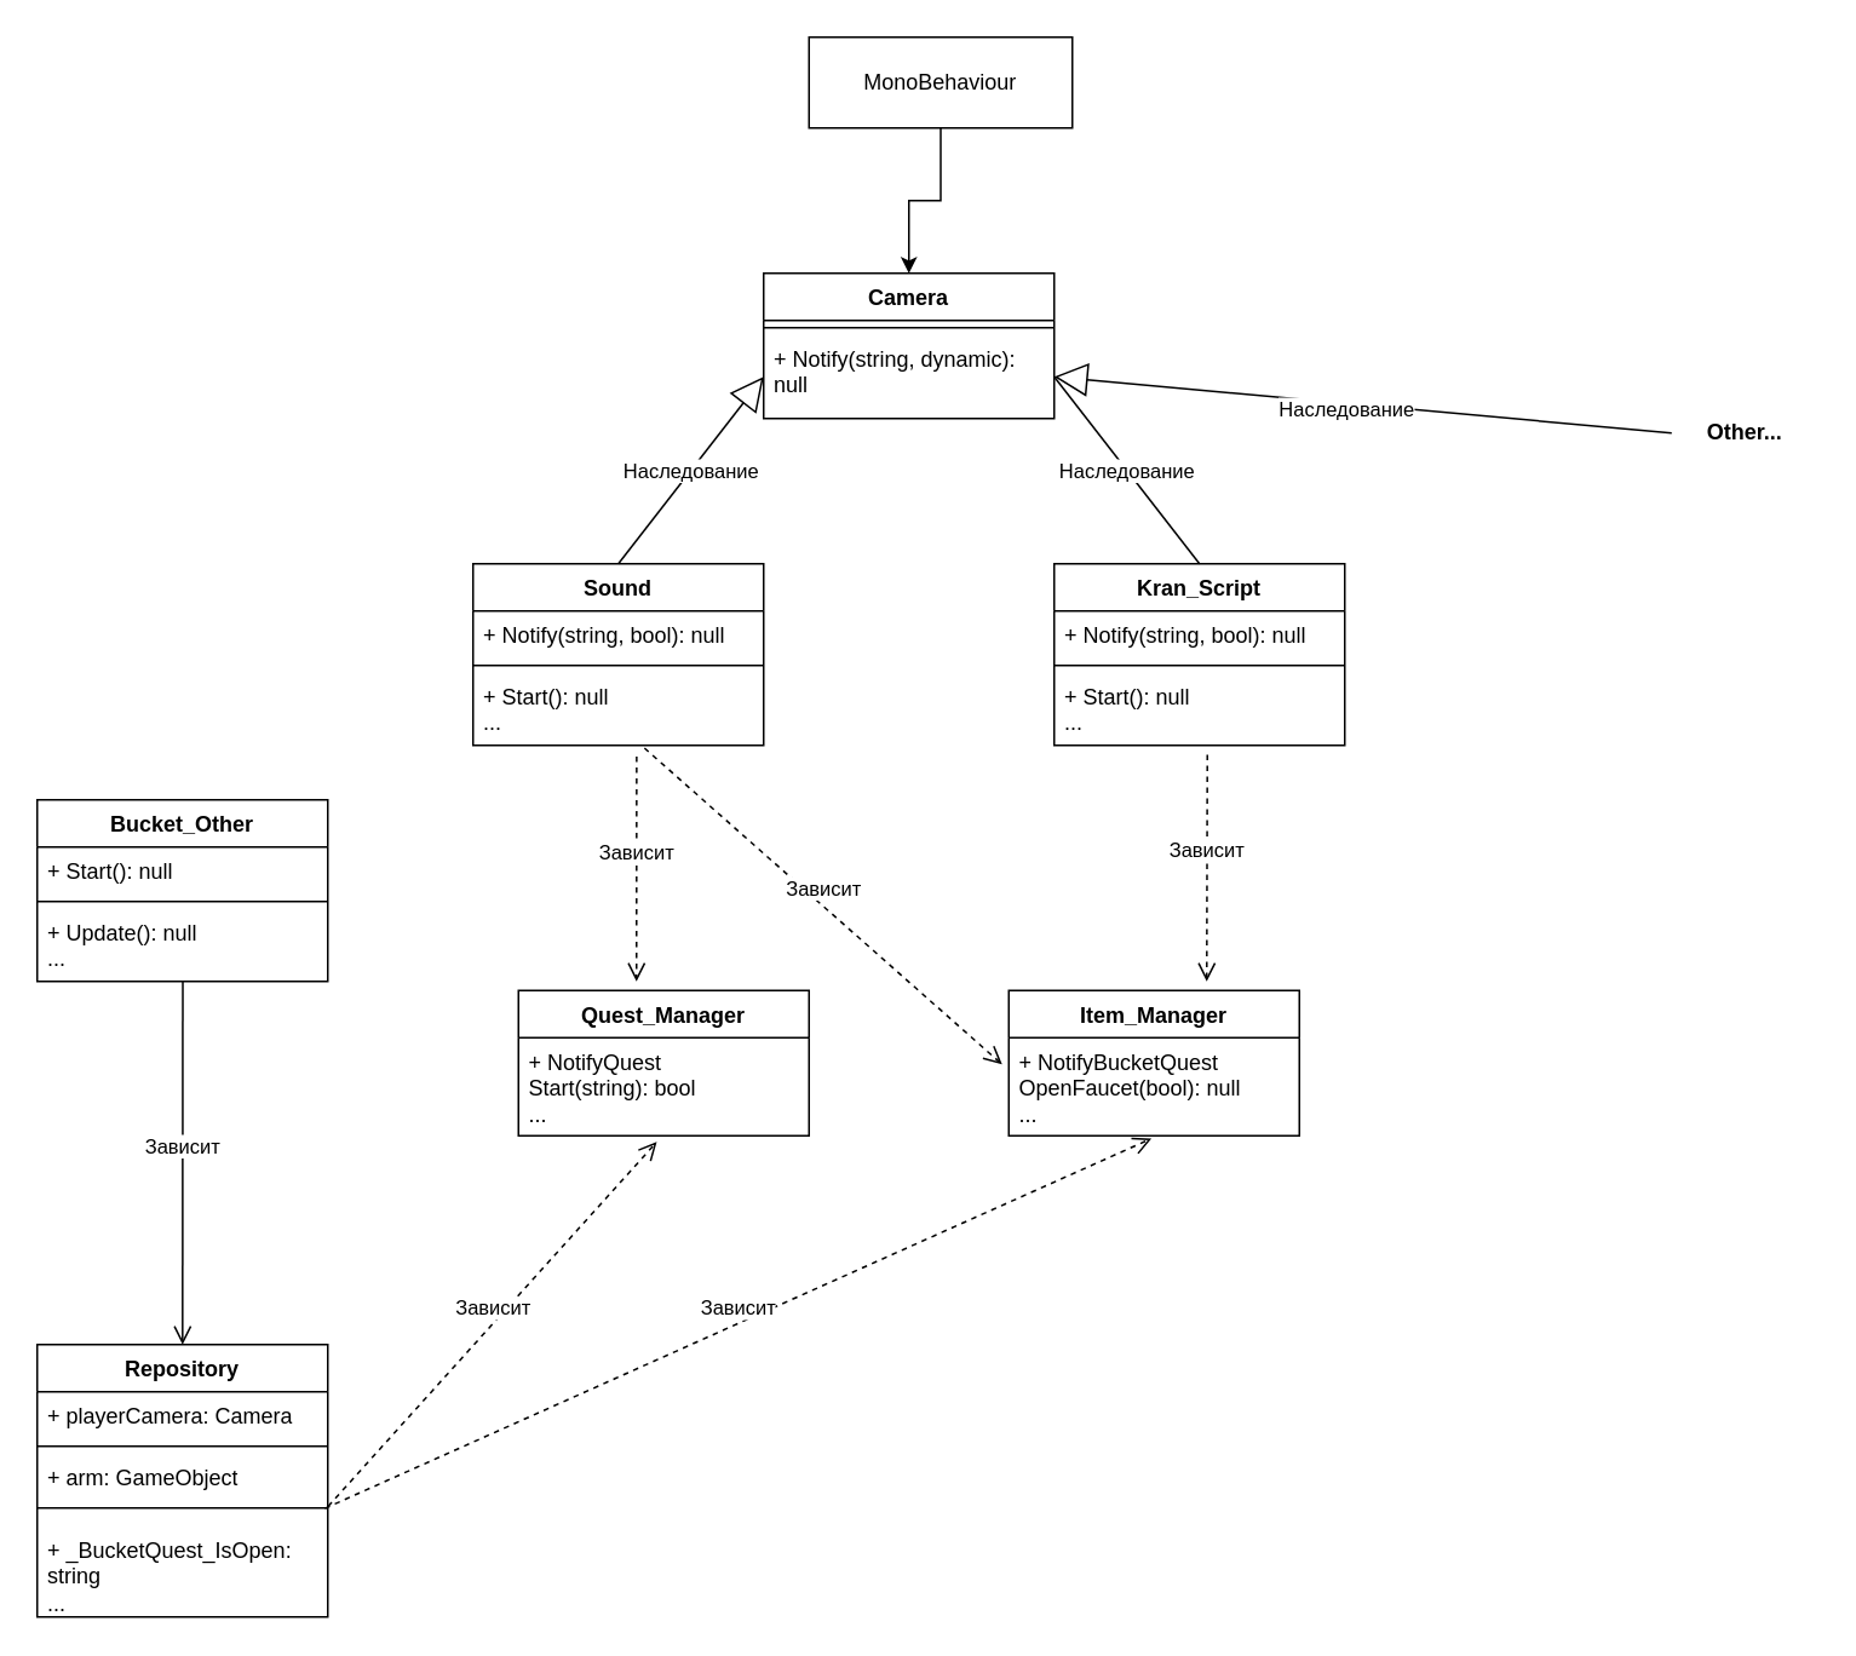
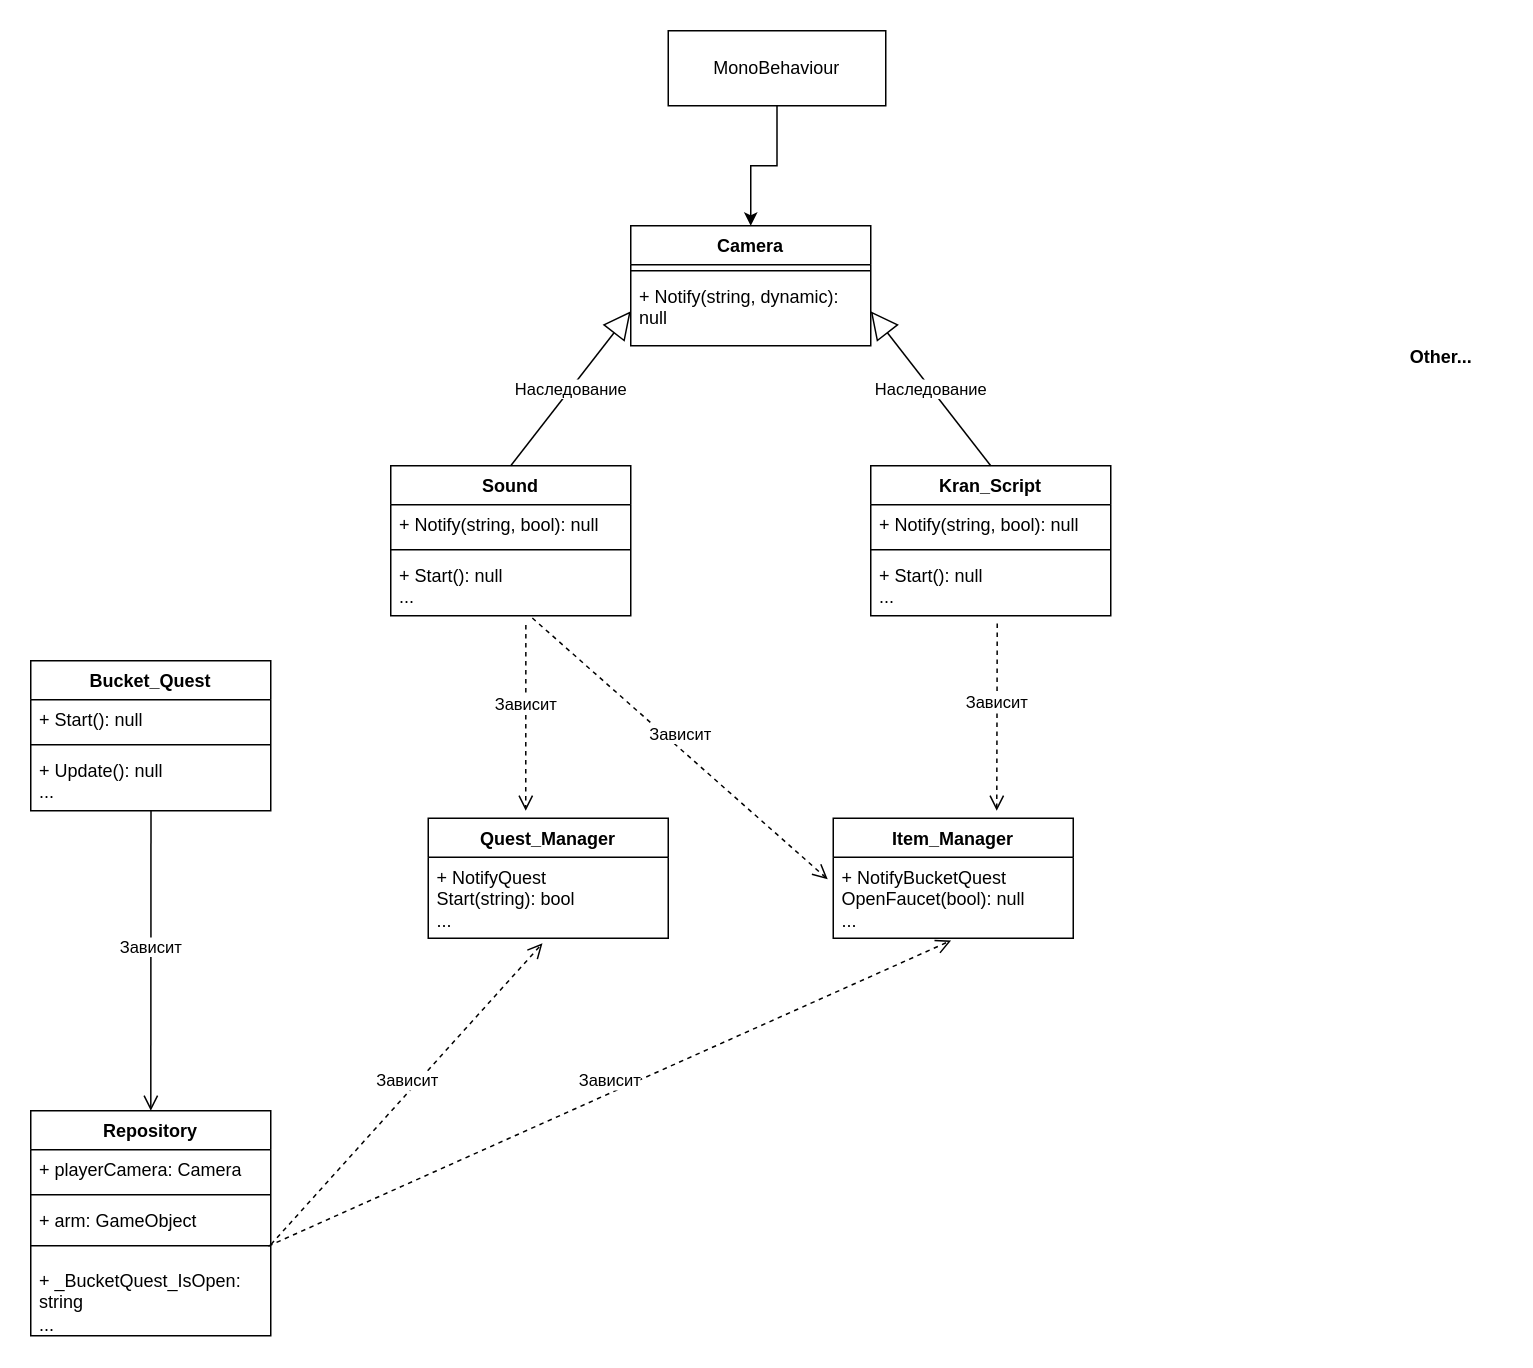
- <mxCell id="15" value="Наследование" style="endArrow=none;endSize=16;endFill=0;html=1;rounded=0;entryX=1;entryY=0.5;entryDx=0;entryDy=0;exitX=0.5;exitY=0;exitDx=0;exitDy=0;" edge="1" parent="1" source="11" target="6"><mxGeometry width="160" relative="1" as="geometry"><mxPoint x="570" y="270" as="sourcePoint" /><mxPoint x="420" y="17" as="targetPoint" /></mxGeometry></mxCell>
+ <mxCell id="15" value="Наследование" style="endArrow=block;endSize=16;endFill=0;html=1;rounded=0;entryX=1;entryY=0.5;entryDx=0;entryDy=0;exitX=0.5;exitY=0;exitDx=0;exitDy=0;" edge="1" parent="1" source="11" target="6"><mxGeometry width="160" relative="1" as="geometry"><mxPoint x="570" y="270" as="sourcePoint" /><mxPoint x="420" y="17" as="targetPoint" /></mxGeometry></mxCell>
- <mxCell id="17" value="" style="endArrow=block;endSize=16;endFill=0;html=1;rounded=0;entryX=1;entryY=0.5;entryDx=0;entryDy=0;exitX=0;exitY=0.5;exitDx=0;exitDy=0;" edge="1" parent="1" source="19" target="6"><mxGeometry width="160" relative="1" as="geometry"><mxPoint x="690" y="160" as="sourcePoint" /><mxPoint x="945.922" y="290" as="targetPoint" /></mxGeometry></mxCell>
- <mxCell id="18" value="Наследование" style="edgeLabel;html=1;align=center;verticalAlign=middle;resizable=0;points=[];" vertex="1" connectable="0" parent="17"><mxGeometry x="0.052" y="3" relative="1" as="geometry"><mxPoint as="offset" /></mxGeometry></mxCell>
- <mxCell id="35" value="Bucket_Other" style="swimlane;fontStyle=1;align=center;verticalAlign=top;childLayout=stackLayout;horizontal=1;startSize=26;horizontalStack=0;resizeParent=1;resizeParentMax=0;resizeLast=0;collapsible=1;marginBottom=0;whiteSpace=wrap;html=1;" vertex="1" parent="1"><mxGeometry x="20" y="440" width="160" height="100" as="geometry" /></mxCell>
+ <mxCell id="35" value="Bucket_Quest" style="swimlane;fontStyle=1;align=center;verticalAlign=top;childLayout=stackLayout;horizontal=1;startSize=26;horizontalStack=0;resizeParent=1;resizeParentMax=0;resizeLast=0;collapsible=1;marginBottom=0;whiteSpace=wrap;html=1;" vertex="1" parent="1"><mxGeometry x="20" y="440" width="160" height="100" as="geometry" /></mxCell>
